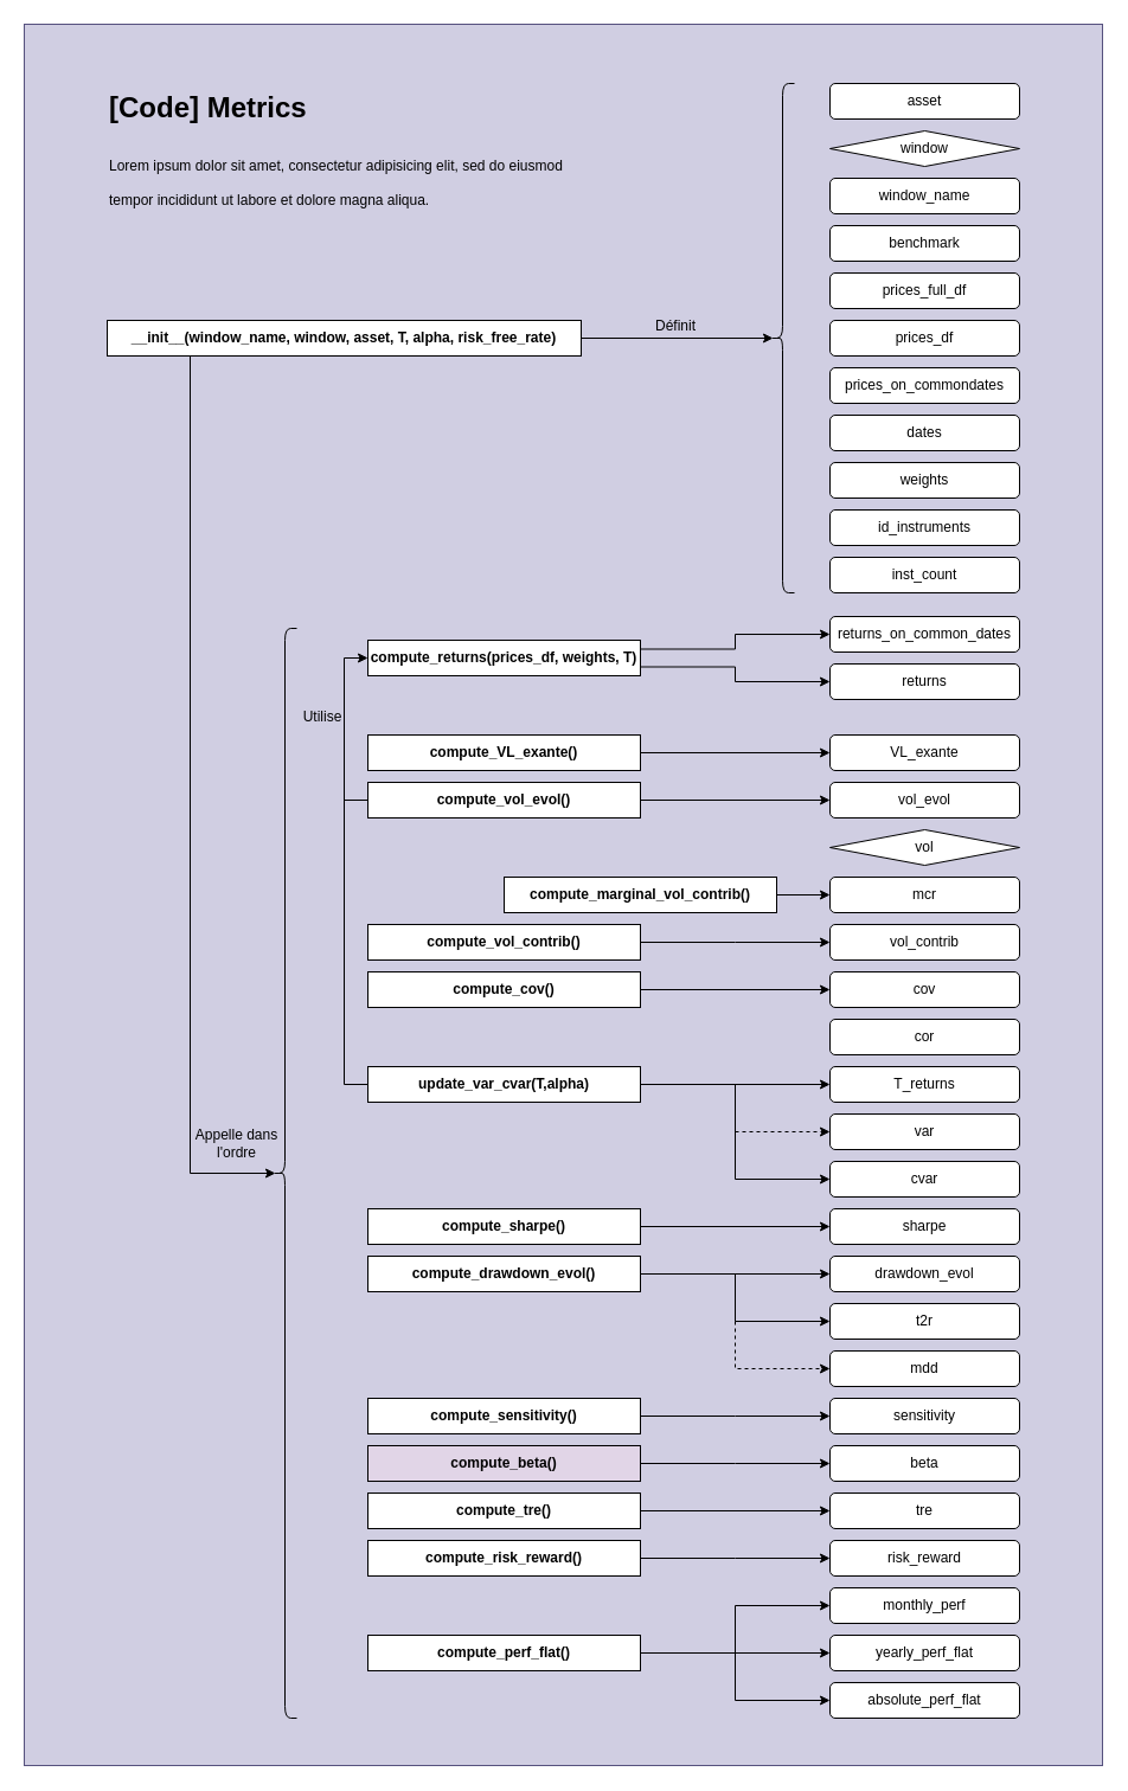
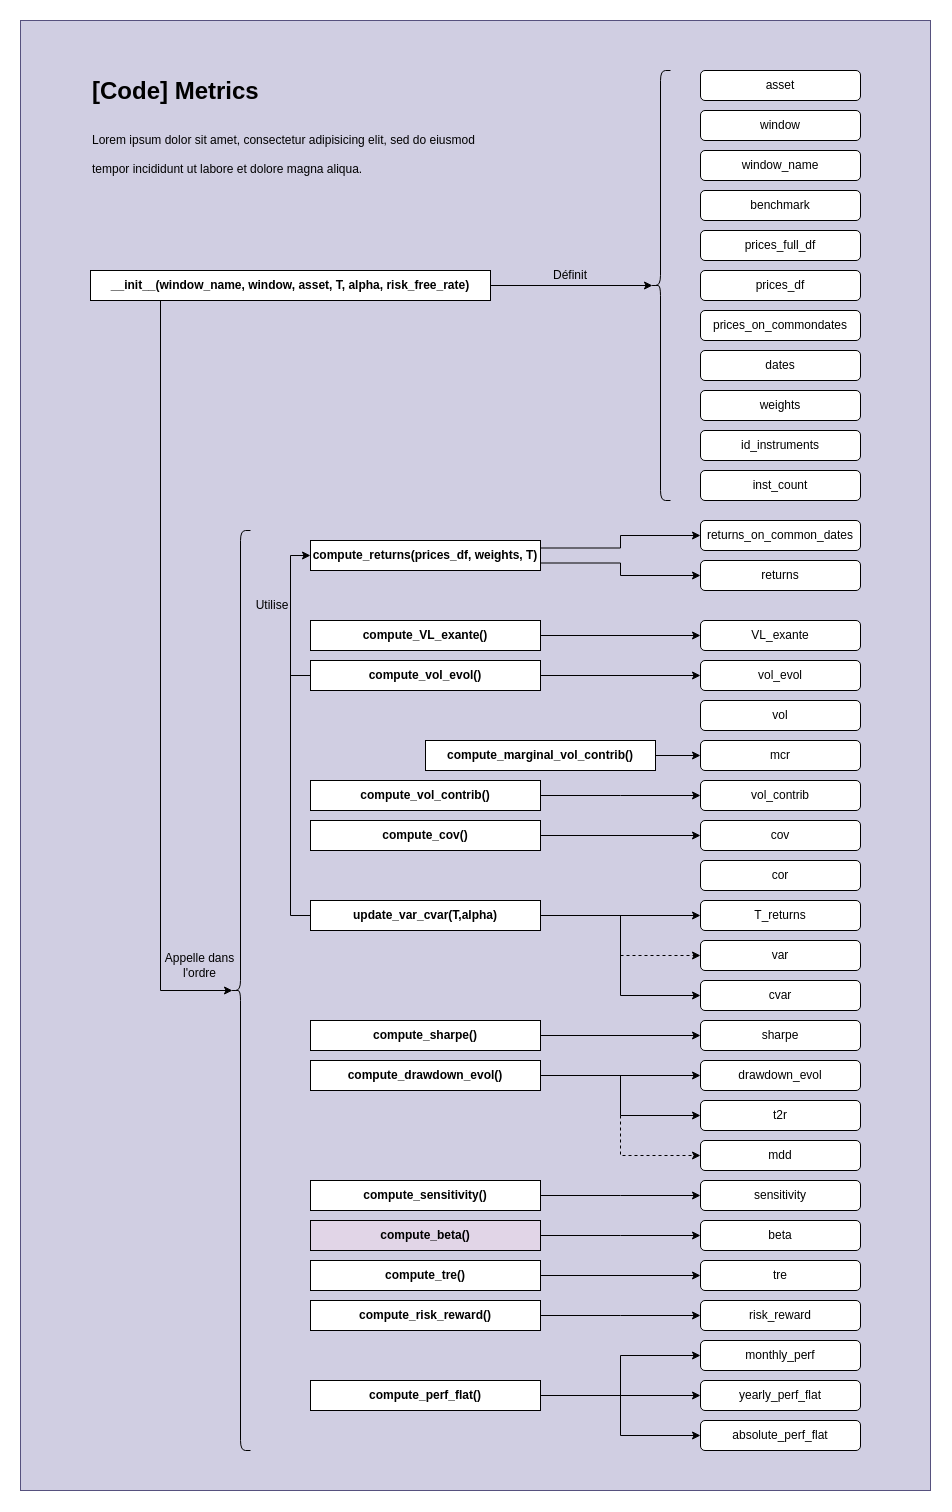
- <mxCell id="68" value="window" style="rhombus;whiteSpace=wrap;html=1;" vertex="1" parent="1"><mxGeometry x="700" y="110" width="160" height="30" as="geometry" /></mxCell>
+ <mxCell id="68" value="window" style="rounded=1;whiteSpace=wrap;html=1;" vertex="1" parent="1"><mxGeometry x="700" y="110" width="160" height="30" as="geometry" /></mxCell>
- <mxCell id="47" value="vol" style="rhombus;whiteSpace=wrap;html=1;" vertex="1" parent="1"><mxGeometry x="700" y="700" width="160" height="30" as="geometry" /></mxCell>
+ <mxCell id="47" value="vol" style="rounded=1;whiteSpace=wrap;html=1;" vertex="1" parent="1"><mxGeometry x="700" y="700" width="160" height="30" as="geometry" /></mxCell>
